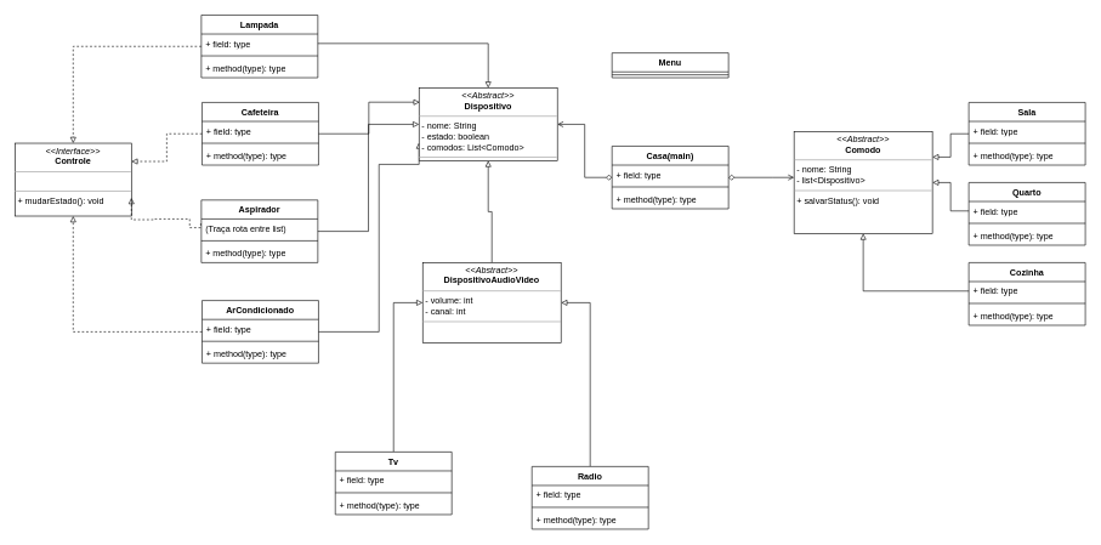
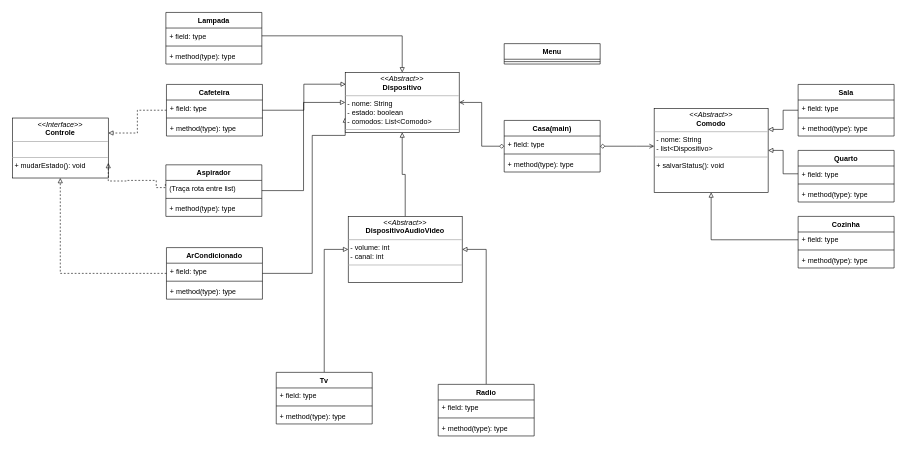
- <mxCell id="4" value="" style="edgeStyle=orthogonalEdgeStyle;rounded=0;orthogonalLoop=1;jettySize=auto;html=1;endArrow=block;endFill=0;dashed=1;" parent="1" source="10" target="58" edge="1"><mxGeometry relative="1" as="geometry" /></mxCell>
